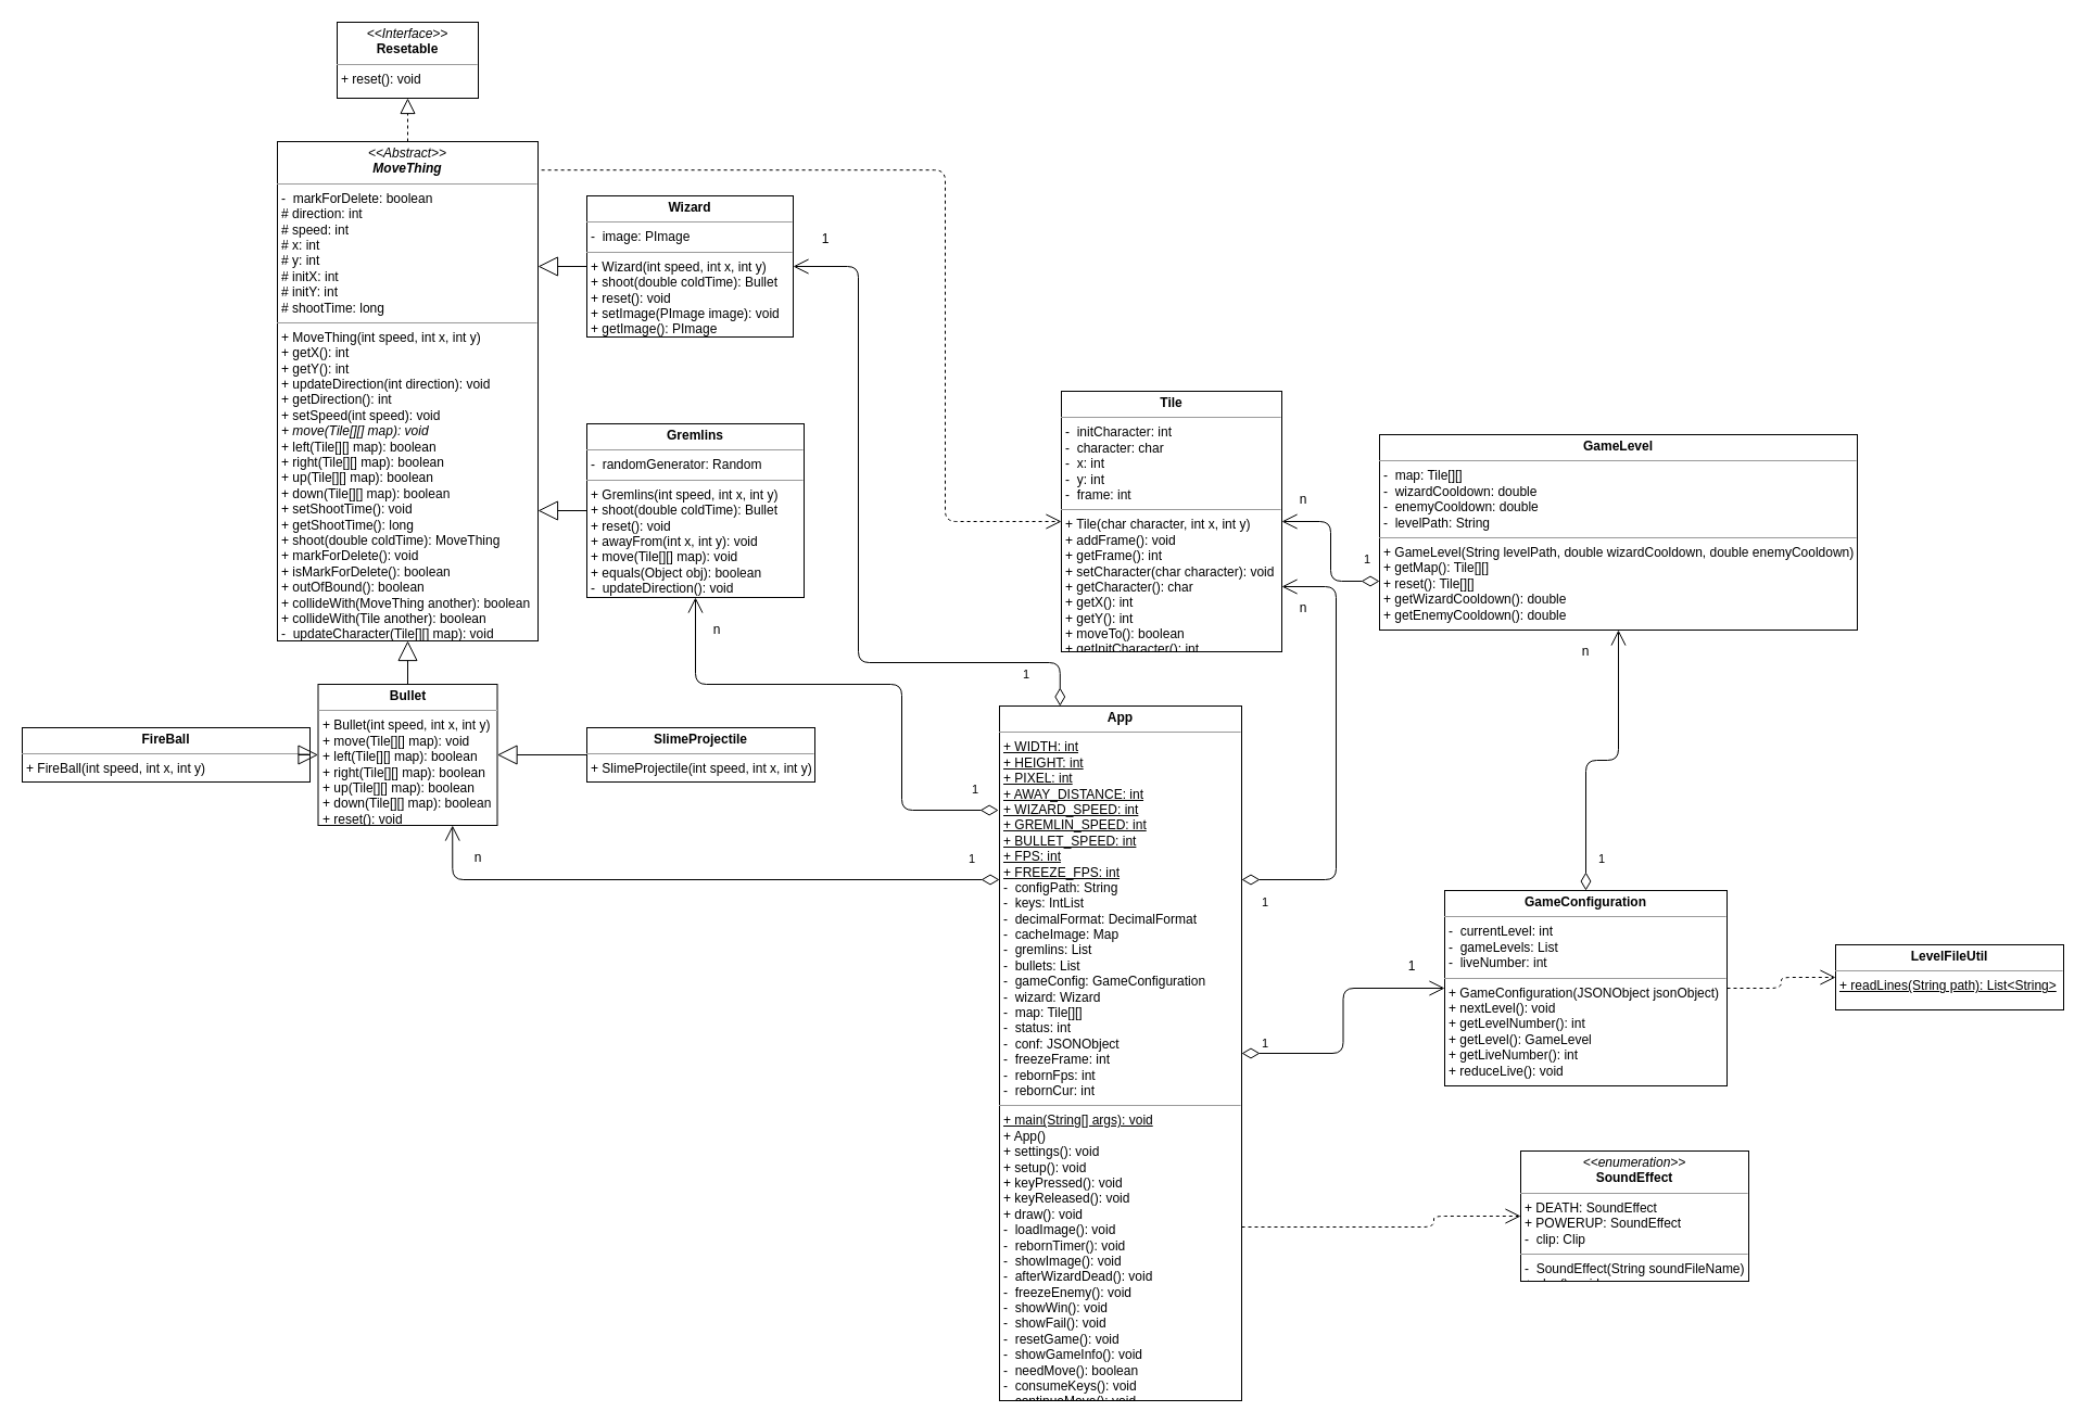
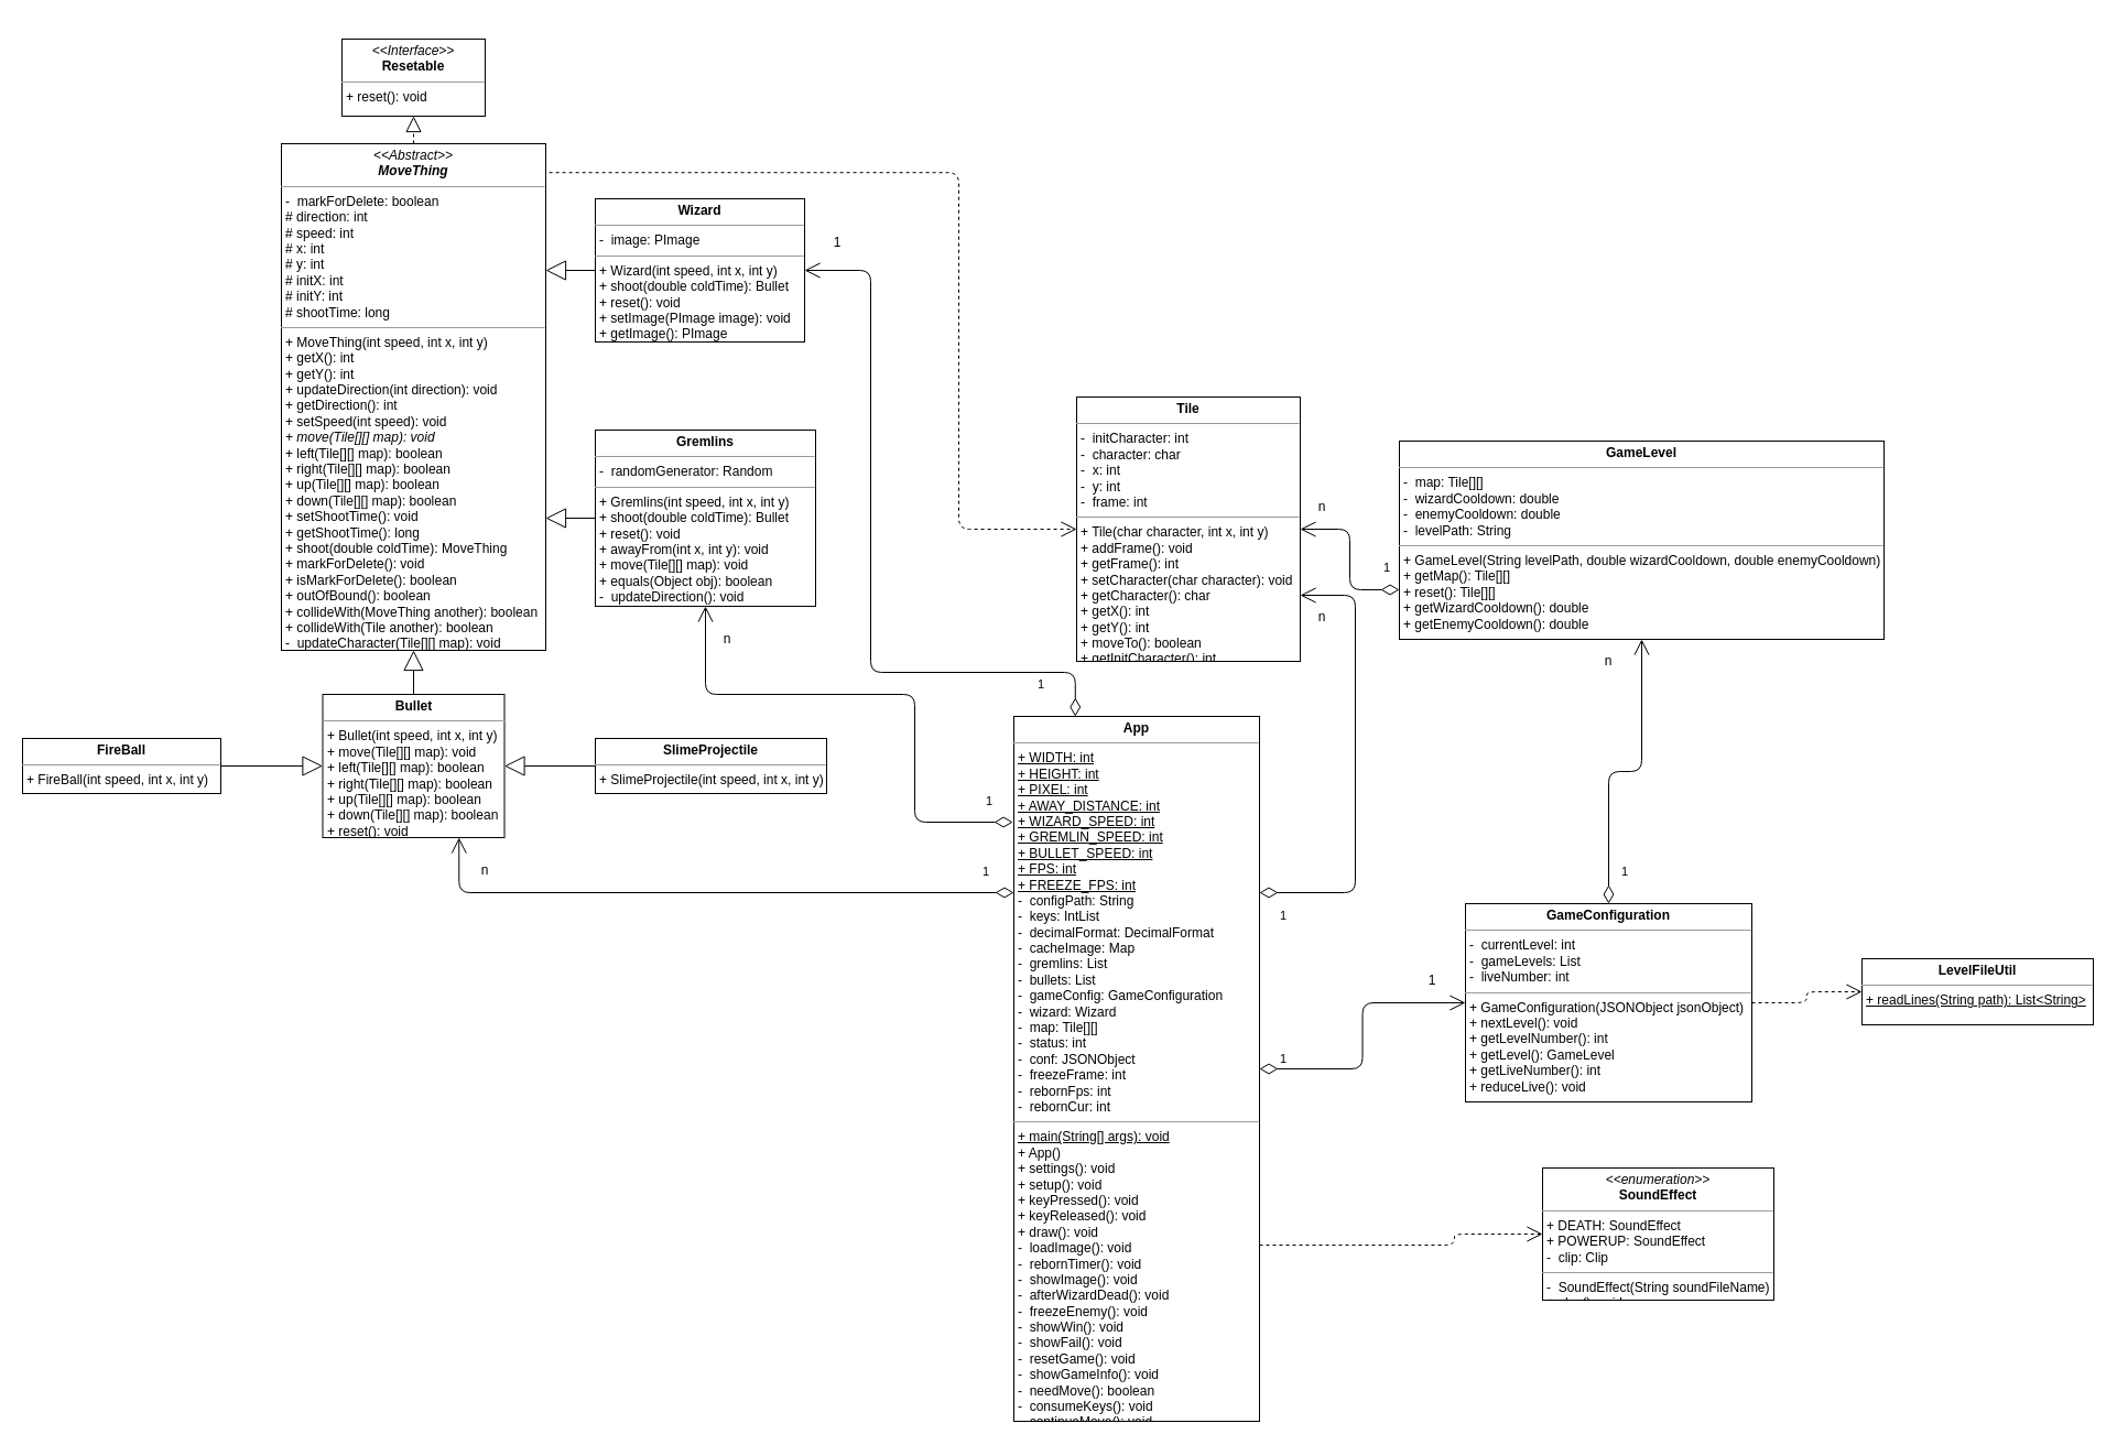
- <mxCell id="2" value="&lt;p style=&quot;margin: 0px ; margin-top: 4px ; text-align: center&quot;&gt;&lt;i&gt;&amp;lt;&amp;lt;Interface&amp;gt;&amp;gt;&lt;/i&gt;&lt;br&gt;&lt;b&gt;Resetable&lt;/b&gt;&lt;/p&gt;&lt;hr size=&quot;1&quot;&gt;&lt;p style=&quot;margin: 0px ; margin-left: 4px&quot;&gt;+ reset(): void&lt;br&gt;&lt;br&gt;&lt;/p&gt;" style="verticalAlign=top;align=left;overflow=fill;fontSize=12;fontFamily=Helvetica;html=1;" parent="1" vertex="1"><mxGeometry x="310" y="20" width="130" height="70" as="geometry" /></mxCell>
+ <mxCell id="2" value="&lt;p style=&quot;margin: 0px ; margin-top: 4px ; text-align: center&quot;&gt;&lt;i&gt;&amp;lt;&amp;lt;Interface&amp;gt;&amp;gt;&lt;/i&gt;&lt;br&gt;&lt;b&gt;Resetable&lt;/b&gt;&lt;/p&gt;&lt;hr size=&quot;1&quot;&gt;&lt;p style=&quot;margin: 0px ; margin-left: 4px&quot;&gt;+ reset(): void&lt;br&gt;&lt;br&gt;&lt;/p&gt;" style="verticalAlign=top;align=left;overflow=fill;fontSize=12;fontFamily=Helvetica;html=1;" parent="1" vertex="1"><mxGeometry x="310" y="35" width="130" height="70" as="geometry" /></mxCell>
- <mxCell id="11" value="&lt;p style=&quot;margin: 0px ; margin-top: 4px ; text-align: center&quot;&gt;&lt;b&gt;FireBall&lt;/b&gt;&lt;/p&gt;&lt;hr size=&quot;1&quot;&gt;&lt;p style=&quot;margin: 0px ; margin-left: 4px&quot;&gt;&lt;/p&gt;&lt;p style=&quot;margin: 0px 0px 0px 4px&quot;&gt;+ FireBall(int speed, int x, int y)&lt;/p&gt;&lt;div&gt;&lt;br&gt;&lt;/div&gt;" style="verticalAlign=top;align=left;overflow=fill;fontSize=12;fontFamily=Helvetica;html=1;" parent="1" vertex="1"><mxGeometry x="20" y="670" width="265" height="50" as="geometry" /></mxCell>
+ <mxCell id="11" value="&lt;p style=&quot;margin: 0px ; margin-top: 4px ; text-align: center&quot;&gt;&lt;b&gt;FireBall&lt;/b&gt;&lt;/p&gt;&lt;hr size=&quot;1&quot;&gt;&lt;p style=&quot;margin: 0px ; margin-left: 4px&quot;&gt;&lt;/p&gt;&lt;p style=&quot;margin: 0px 0px 0px 4px&quot;&gt;+ FireBall(int speed, int x, int y)&lt;/p&gt;&lt;div&gt;&lt;br&gt;&lt;/div&gt;" style="verticalAlign=top;align=left;overflow=fill;fontSize=12;fontFamily=Helvetica;html=1;" parent="1" vertex="1"><mxGeometry x="20" y="670" width="180" height="50" as="geometry" /></mxCell>
